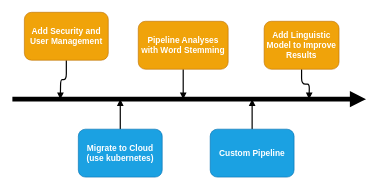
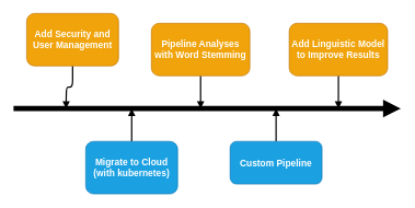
- <mxCell id="12" value="Add Linguistic Model to Improve Results" style="rounded=1;whiteSpace=wrap;html=1;fillColor=#f0a30a;strokeColor=#BD7000;fontStyle=1;fontSize=14;fontColor=#ffffff;" vertex="1" parent="1"><mxGeometry x="440" y="35" width="125" height="80" as="geometry" /></mxCell>
+ <mxCell id="12" value="Add Linguistic Model to Improve Results" style="rounded=1;whiteSpace=wrap;html=1;fillColor=#f0a30a;strokeColor=#BD7000;fontStyle=1;fontSize=14;fontColor=#ffffff;" vertex="1" parent="1"><mxGeometry x="440" y="35" width="150" height="80" as="geometry" /></mxCell>
- <mxCell id="6" value="Migrate to Cloud&lt;br style=&quot;font-size: 14px;&quot;&gt;(use kubernetes)" style="rounded=1;whiteSpace=wrap;html=1;fillColor=#1ba1e2;strokeColor=#006EAF;fontColor=#ffffff;fontStyle=1;fontSize=14;" vertex="1" parent="1"><mxGeometry x="130" y="215" width="140" height="80" as="geometry" /></mxCell>
+ <mxCell id="6" value="Migrate to Cloud&lt;br style=&quot;font-size: 14px;&quot;&gt;(with kubernetes)" style="rounded=1;whiteSpace=wrap;html=1;fillColor=#1ba1e2;strokeColor=#006EAF;fontColor=#ffffff;fontStyle=1;fontSize=14;" vertex="1" parent="1"><mxGeometry x="130" y="215" width="140" height="80" as="geometry" /></mxCell>
- <mxCell id="10" value="Custom Pipeline" style="rounded=1;whiteSpace=wrap;html=1;fillColor=#1ba1e2;strokeColor=#006EAF;fontColor=#ffffff;fontStyle=1;fontSize=14;" vertex="1" parent="1"><mxGeometry x="350" y="215" width="140" height="80" as="geometry" /></mxCell>
+ <mxCell id="10" value="Custom Pipeline" style="rounded=1;whiteSpace=wrap;html=1;fillColor=#1ba1e2;strokeColor=#006EAF;fontColor=#ffffff;fontStyle=1;fontSize=14;" vertex="1" parent="1"><mxGeometry x="350" y="215" width="140" height="65" as="geometry" /></mxCell>
